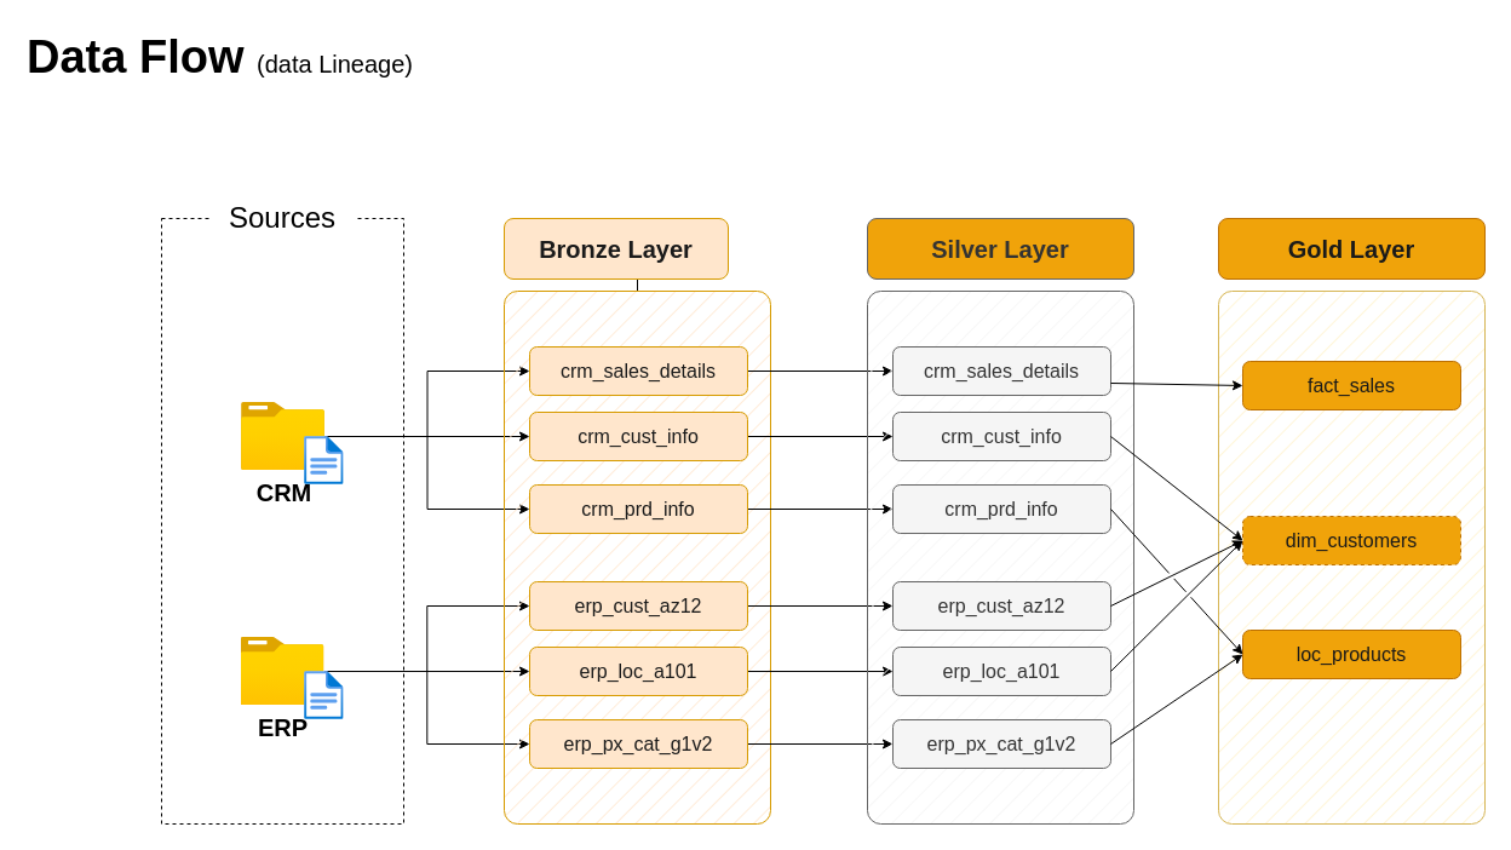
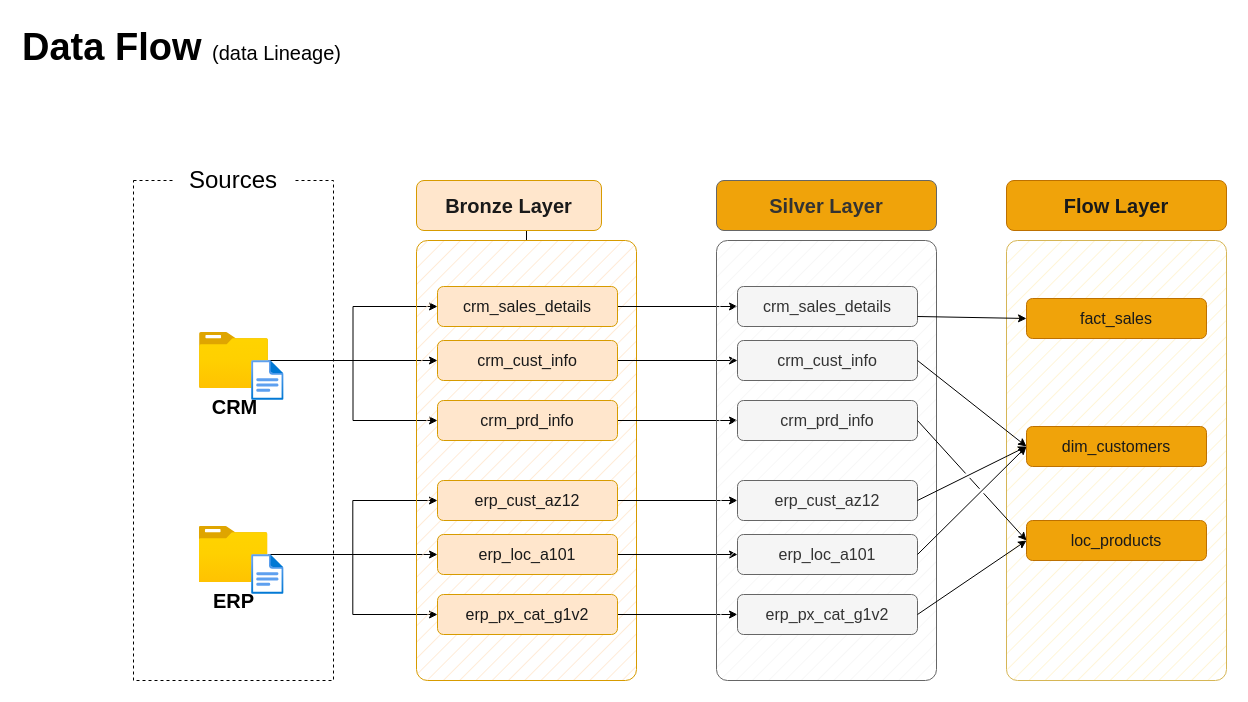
- <mxCell id="37" value="&lt;font style=&quot;color: rgb(26, 26, 26);&quot;&gt;Gold Layer&lt;/font&gt;" style="rounded=1;whiteSpace=wrap;html=1;fillColor=#f0a30a;strokeColor=#BD7000;fontSize=20;fontStyle=1;fontColor=#000000;" parent="1" vertex="1"><mxGeometry x="1006" y="180" width="220" height="50" as="geometry" /></mxCell>
+ <mxCell id="37" value="&lt;font style=&quot;color: rgb(26, 26, 26);&quot;&gt;Flow Layer&lt;/font&gt;" style="rounded=1;whiteSpace=wrap;html=1;fillColor=#f0a30a;strokeColor=#BD7000;fontSize=20;fontStyle=1;fontColor=#000000;" parent="1" vertex="1"><mxGeometry x="1006" y="180" width="220" height="50" as="geometry" /></mxCell>
- <mxCell id="39" value="&lt;font style=&quot;color: rgb(26, 26, 26);&quot;&gt;dim_customers&lt;/font&gt;" style="rounded=1;whiteSpace=wrap;html=1;fillColor=#f0a30a;strokeColor=#BD7000;fontSize=16;fontStyle=0;fontColor=#000000;dashed=1;" parent="1" vertex="1"><mxGeometry x="1026" y="426" width="180" height="40" as="geometry" /></mxCell>
+ <mxCell id="39" value="&lt;font style=&quot;color: rgb(26, 26, 26);&quot;&gt;dim_customers&lt;/font&gt;" style="rounded=1;whiteSpace=wrap;html=1;fillColor=#f0a30a;strokeColor=#BD7000;fontSize=16;fontStyle=0;fontColor=#000000;" parent="1" vertex="1"><mxGeometry x="1026" y="426" width="180" height="40" as="geometry" /></mxCell>
